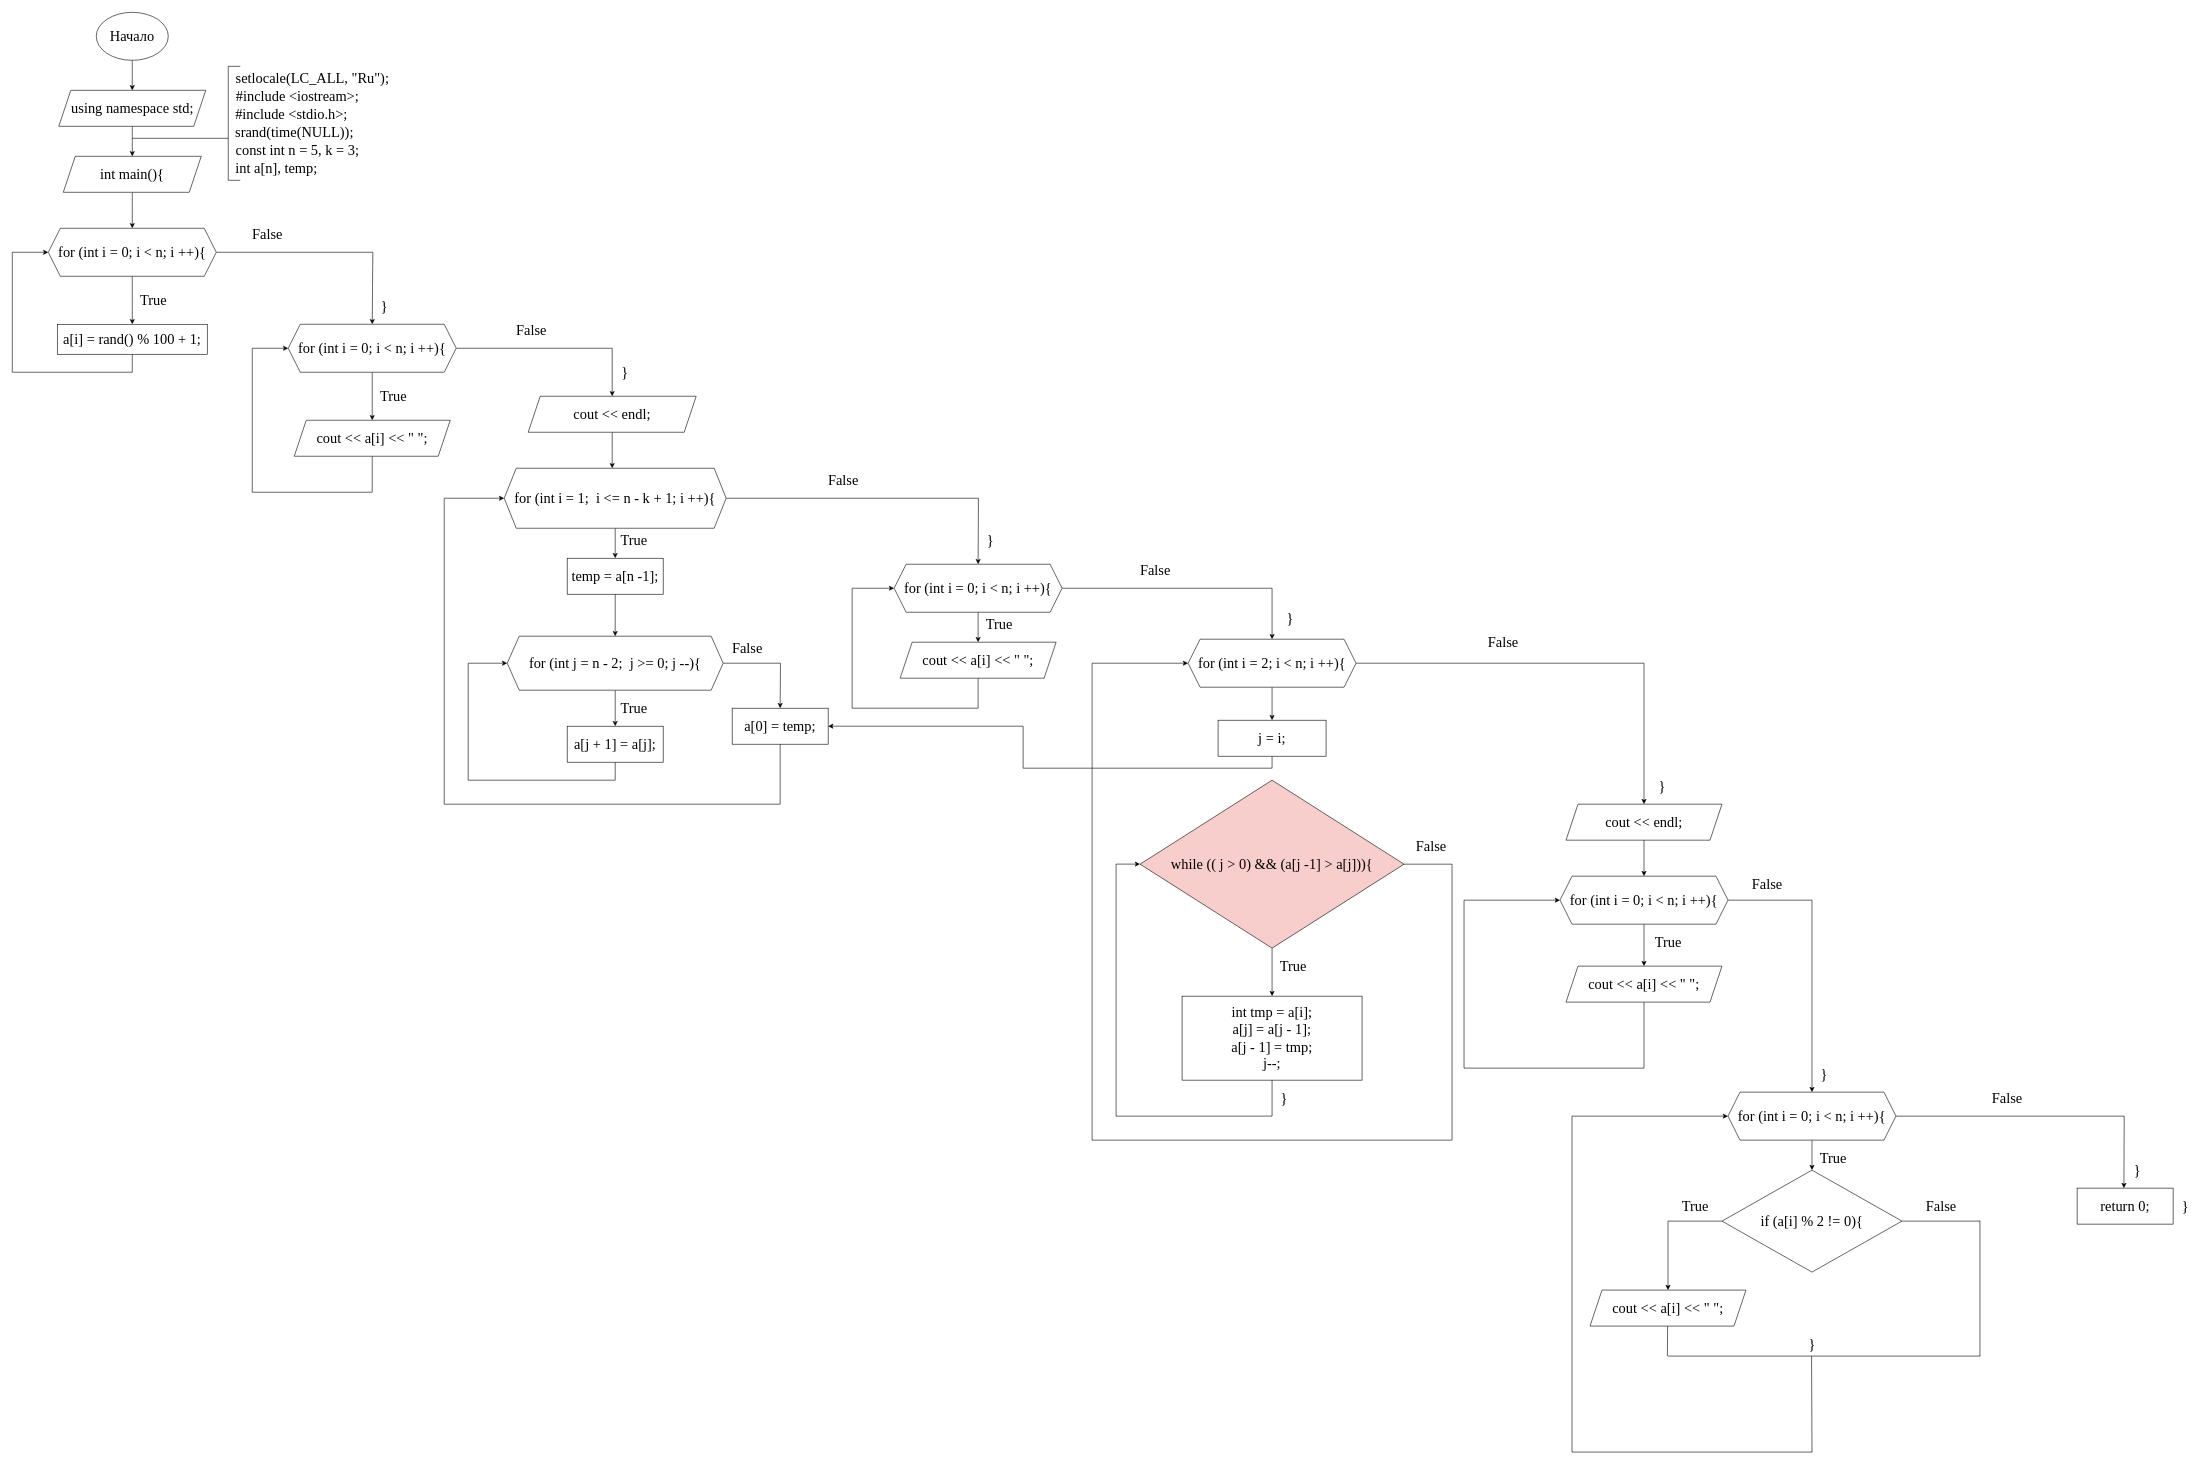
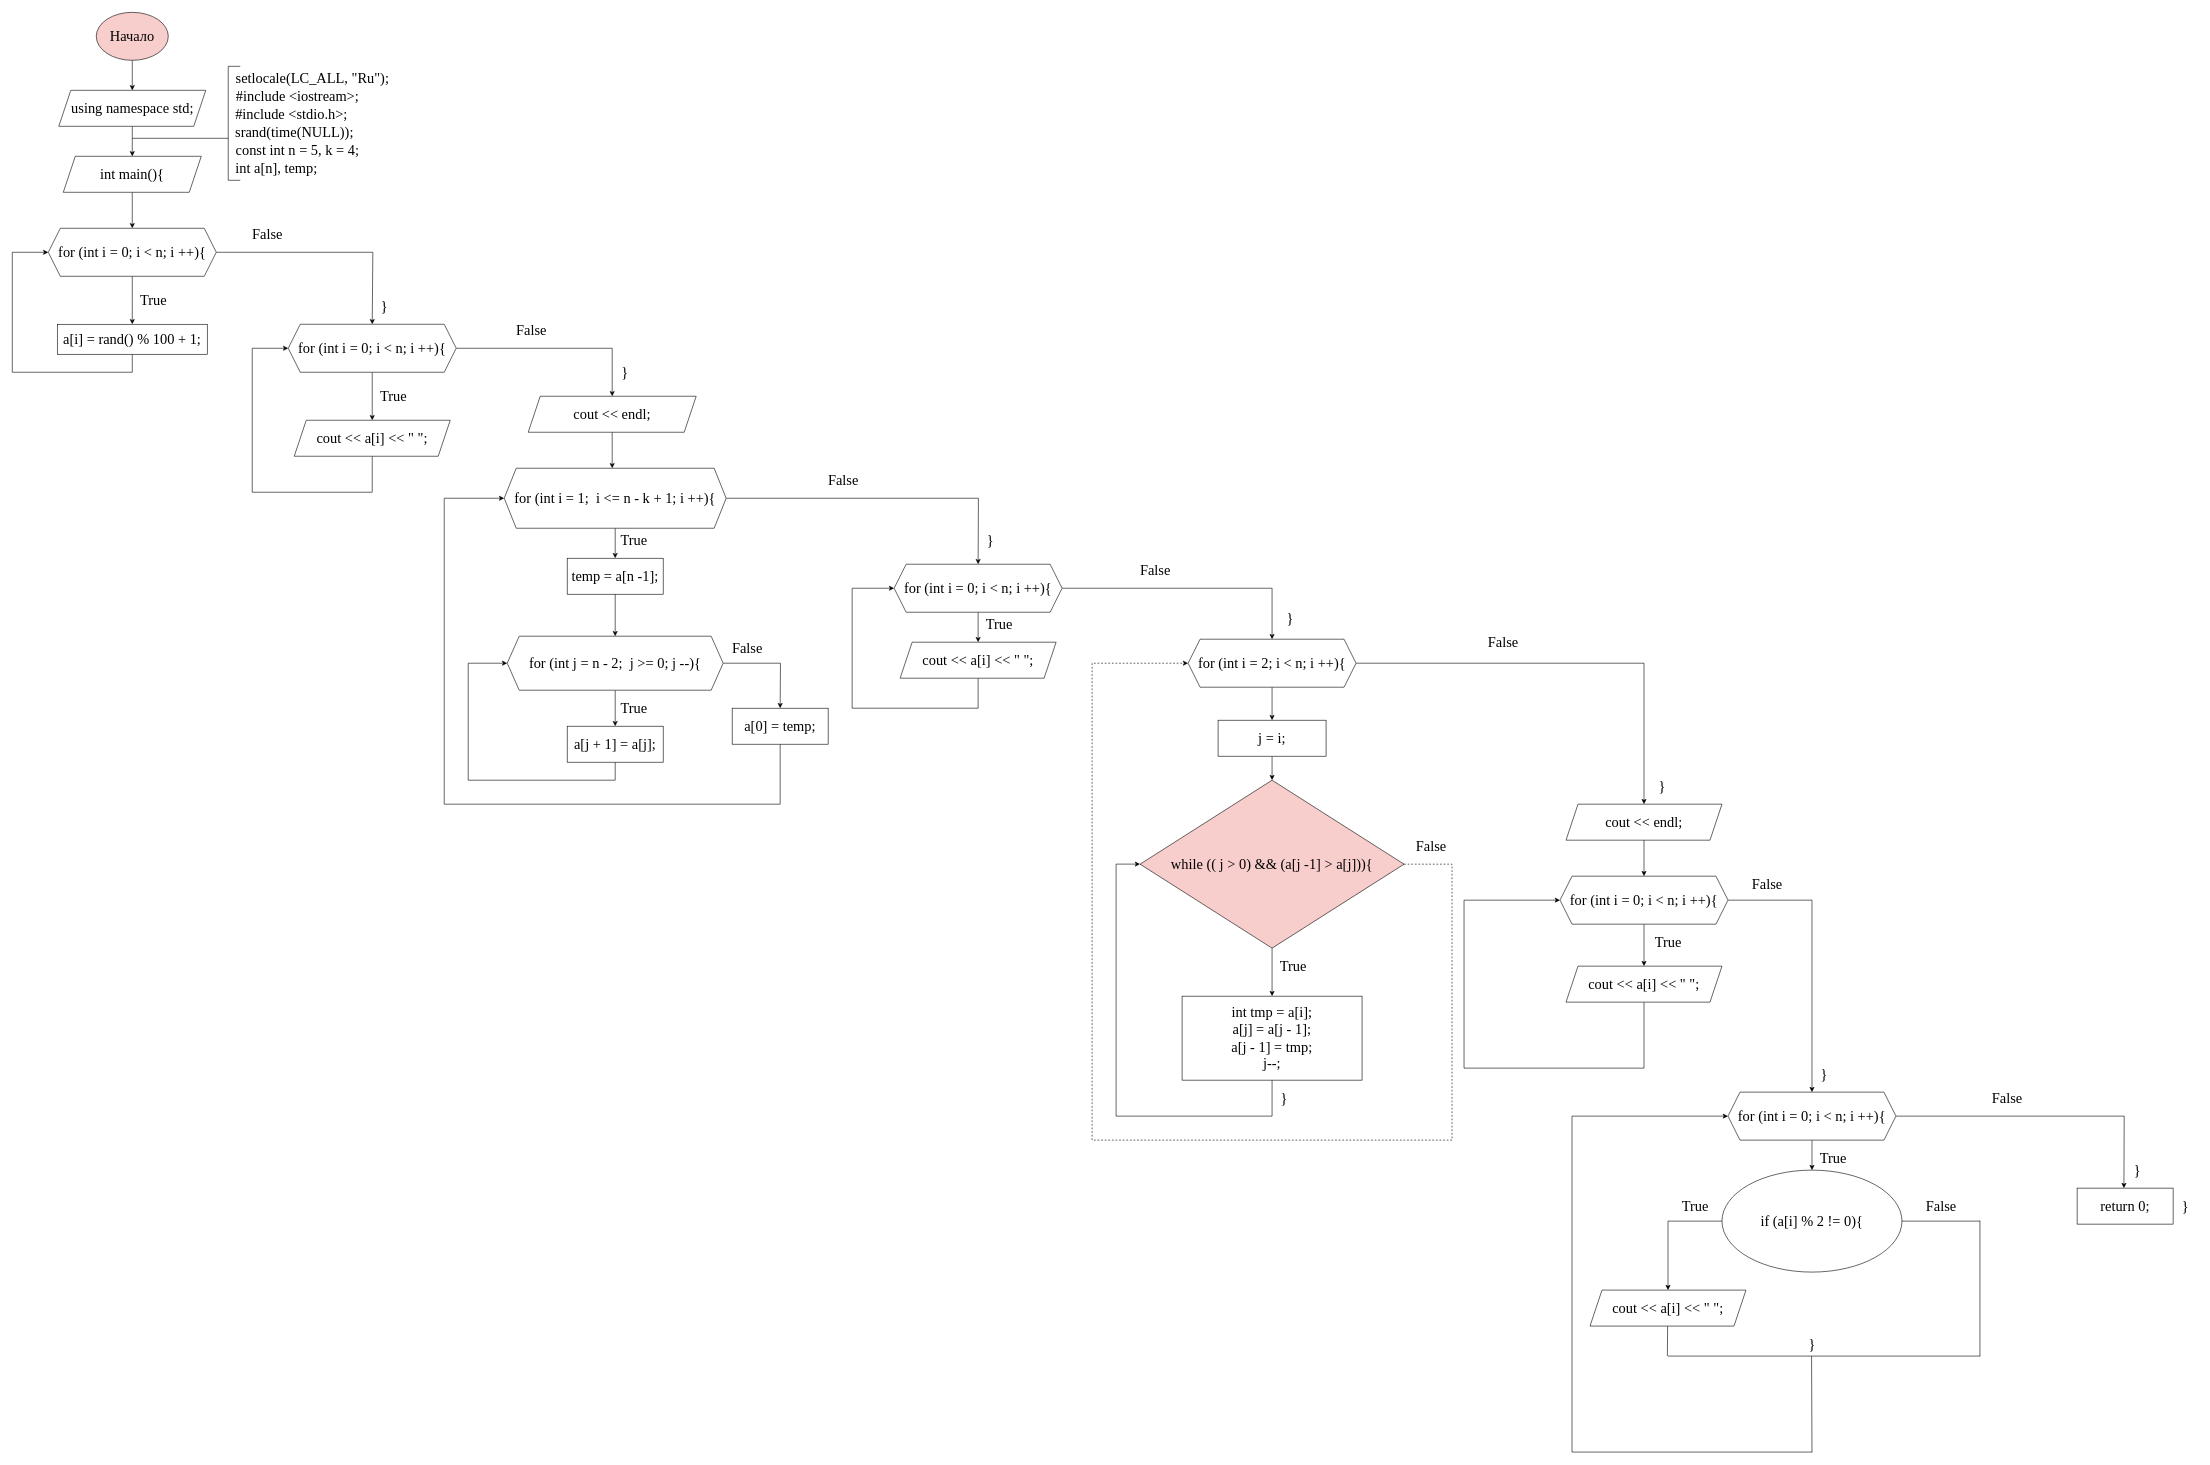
- <mxCell id="3" value="&lt;font style=&quot;font-size: 24px;&quot;&gt;Начало&lt;/font&gt;" style="ellipse;whiteSpace=wrap;html=1;fontFamily=Times New Roman;fontSize=24;" parent="1" vertex="1"><mxGeometry x="160" y="20" width="120" height="80" as="geometry" /></mxCell>
+ <mxCell id="3" value="&lt;font style=&quot;font-size: 24px;&quot;&gt;Начало&lt;/font&gt;" style="ellipse;whiteSpace=wrap;html=1;fontFamily=Times New Roman;fontSize=24;fillColor=#f8cecc;" parent="1" vertex="1"><mxGeometry x="160" y="20" width="120" height="80" as="geometry" /></mxCell>
- <mxCell id="15" value="const int n = 5, k = 3;" style="text;html=1;align=center;verticalAlign=middle;resizable=0;points=[];autosize=1;strokeColor=none;fillColor=none;fontSize=24;fontFamily=Times New Roman;fontColor=default;" parent="1" vertex="1"><mxGeometry x="380" y="230" width="230" height="40" as="geometry" /></mxCell>
+ <mxCell id="15" value="const int n = 5, k = 4;" style="text;html=1;align=center;verticalAlign=middle;resizable=0;points=[];autosize=1;strokeColor=none;fillColor=none;fontSize=24;fontFamily=Times New Roman;fontColor=default;" parent="1" vertex="1"><mxGeometry x="380" y="230" width="230" height="40" as="geometry" /></mxCell>
- <mxCell id="60" style="edgeStyle=orthogonalEdgeStyle;rounded=0;orthogonalLoop=1;jettySize=auto;html=1;exitX=0.5;exitY=1;exitDx=0;exitDy=0;" edge="1" parent="1" source="61" target="49"><mxGeometry relative="1" as="geometry"><mxPoint x="1980" y="1300" as="targetPoint" /></mxGeometry></mxCell>
+ <mxCell id="60" style="edgeStyle=orthogonalEdgeStyle;rounded=0;orthogonalLoop=1;jettySize=auto;html=1;exitX=0.5;exitY=1;exitDx=0;exitDy=0;" edge="1" parent="1" source="61" target="64"><mxGeometry relative="1" as="geometry"><mxPoint x="1980" y="1300" as="targetPoint" /></mxGeometry></mxCell>
- <mxCell id="63" style="edgeStyle=orthogonalEdgeStyle;rounded=0;orthogonalLoop=1;jettySize=auto;html=1;exitX=1;exitY=0.5;exitDx=0;exitDy=0;entryX=0;entryY=0.5;entryDx=0;entryDy=0;" edge="1" parent="1" source="64" target="59"><mxGeometry relative="1" as="geometry"><Array as="points"><mxPoint x="2420" y="1440" /><mxPoint x="2420" y="1900" /><mxPoint x="1820" y="1900" /><mxPoint x="1820" y="1105" /></Array></mxGeometry></mxCell>
+ <mxCell id="63" style="edgeStyle=orthogonalEdgeStyle;rounded=0;orthogonalLoop=1;jettySize=auto;html=1;exitX=1;exitY=0.5;exitDx=0;exitDy=0;entryX=0;entryY=0.5;entryDx=0;entryDy=0;dashed=1;" edge="1" parent="1" source="64" target="59"><mxGeometry relative="1" as="geometry"><Array as="points"><mxPoint x="2420" y="1440" /><mxPoint x="2420" y="1900" /><mxPoint x="1820" y="1900" /><mxPoint x="1820" y="1105" /></Array></mxGeometry></mxCell>
- <mxCell id="78" value="if (a[i] % 2 != 0){" style="rhombus;whiteSpace=wrap;html=1;fontFamily=Times New Roman;fontSize=24;" vertex="1" parent="1"><mxGeometry x="2870" y="1950" width="300" height="170" as="geometry" /></mxCell>
+ <mxCell id="78" value="if (a[i] % 2 != 0){" style="ellipse;whiteSpace=wrap;html=1;fontFamily=Times New Roman;fontSize=24;" vertex="1" parent="1"><mxGeometry x="2870" y="1950" width="300" height="170" as="geometry" /></mxCell>
